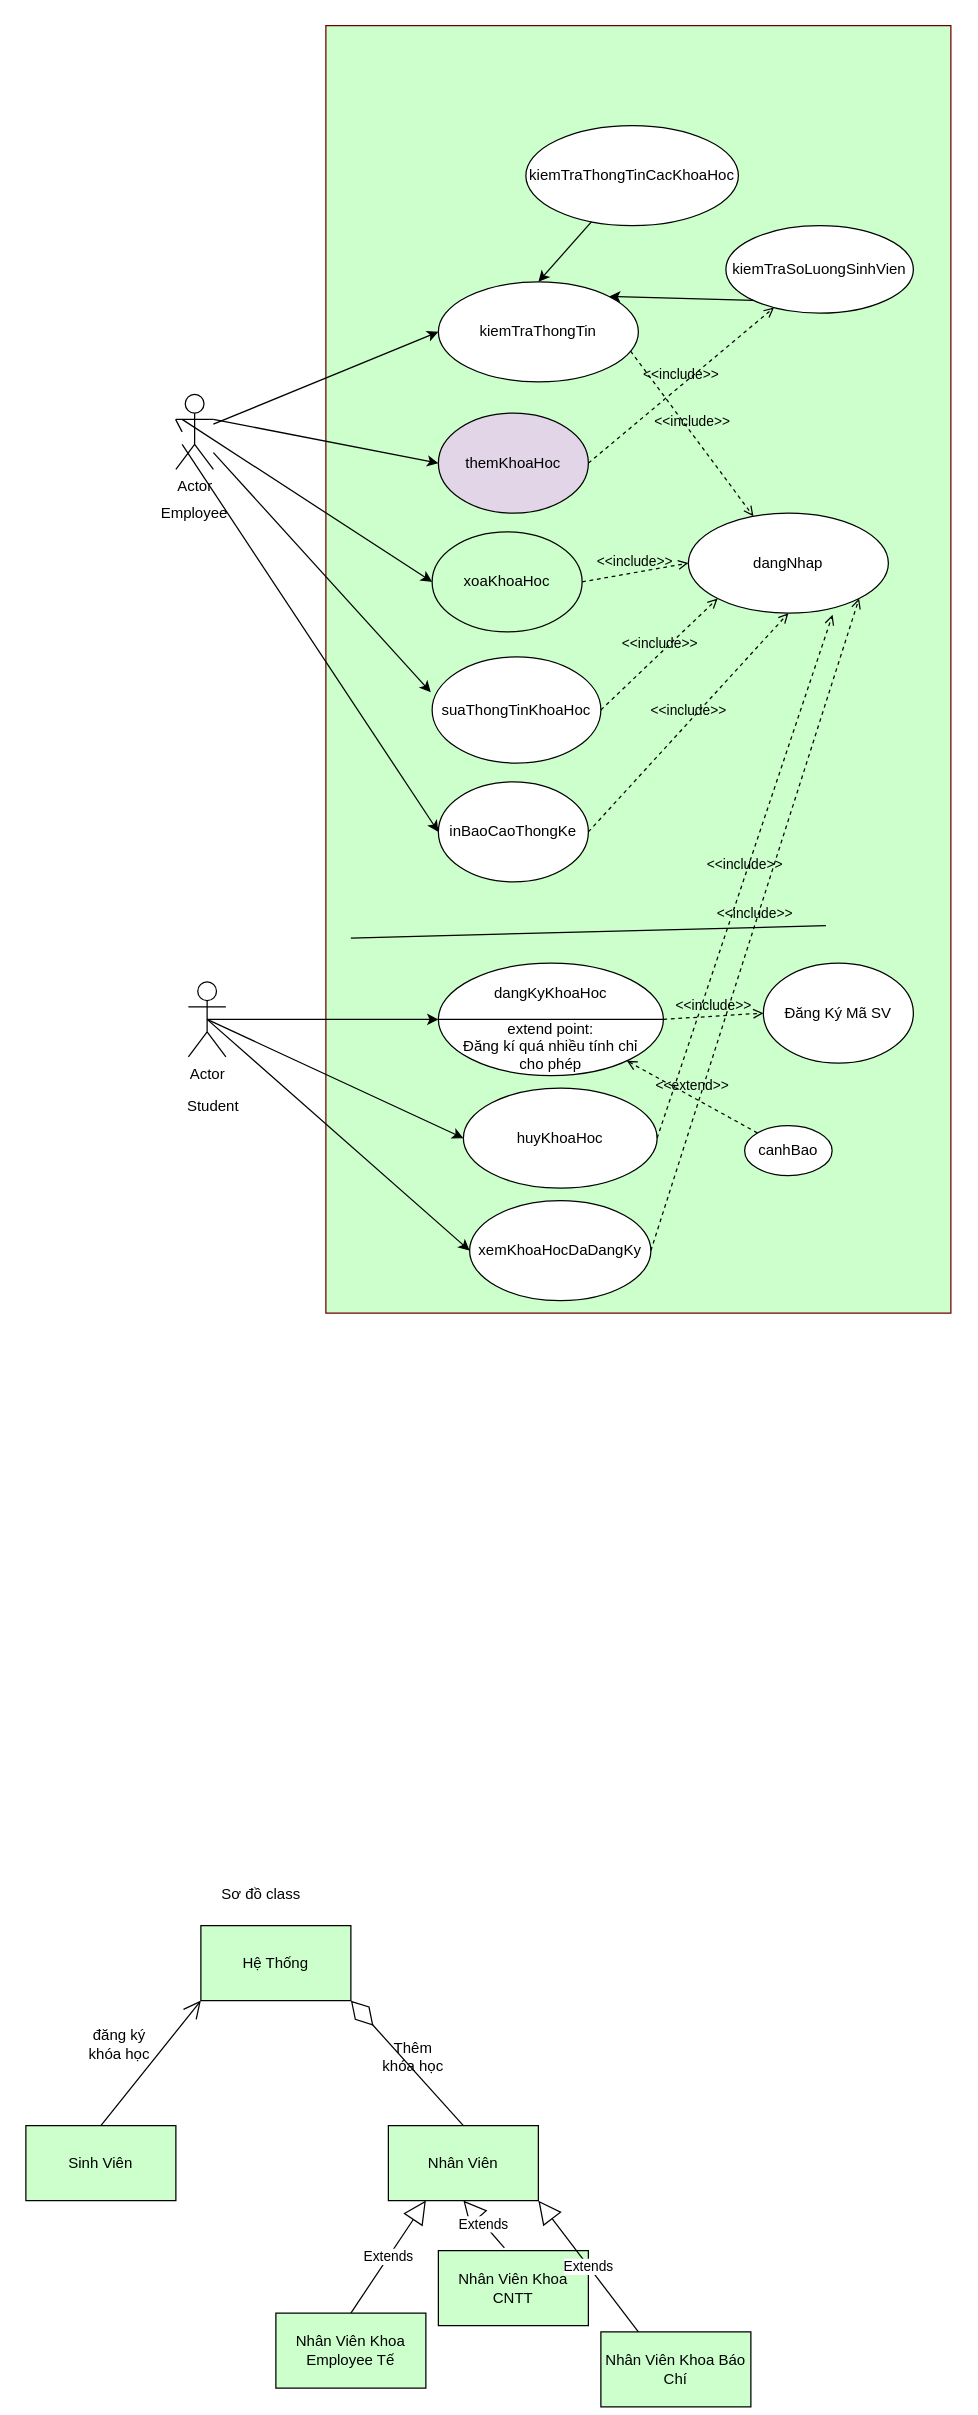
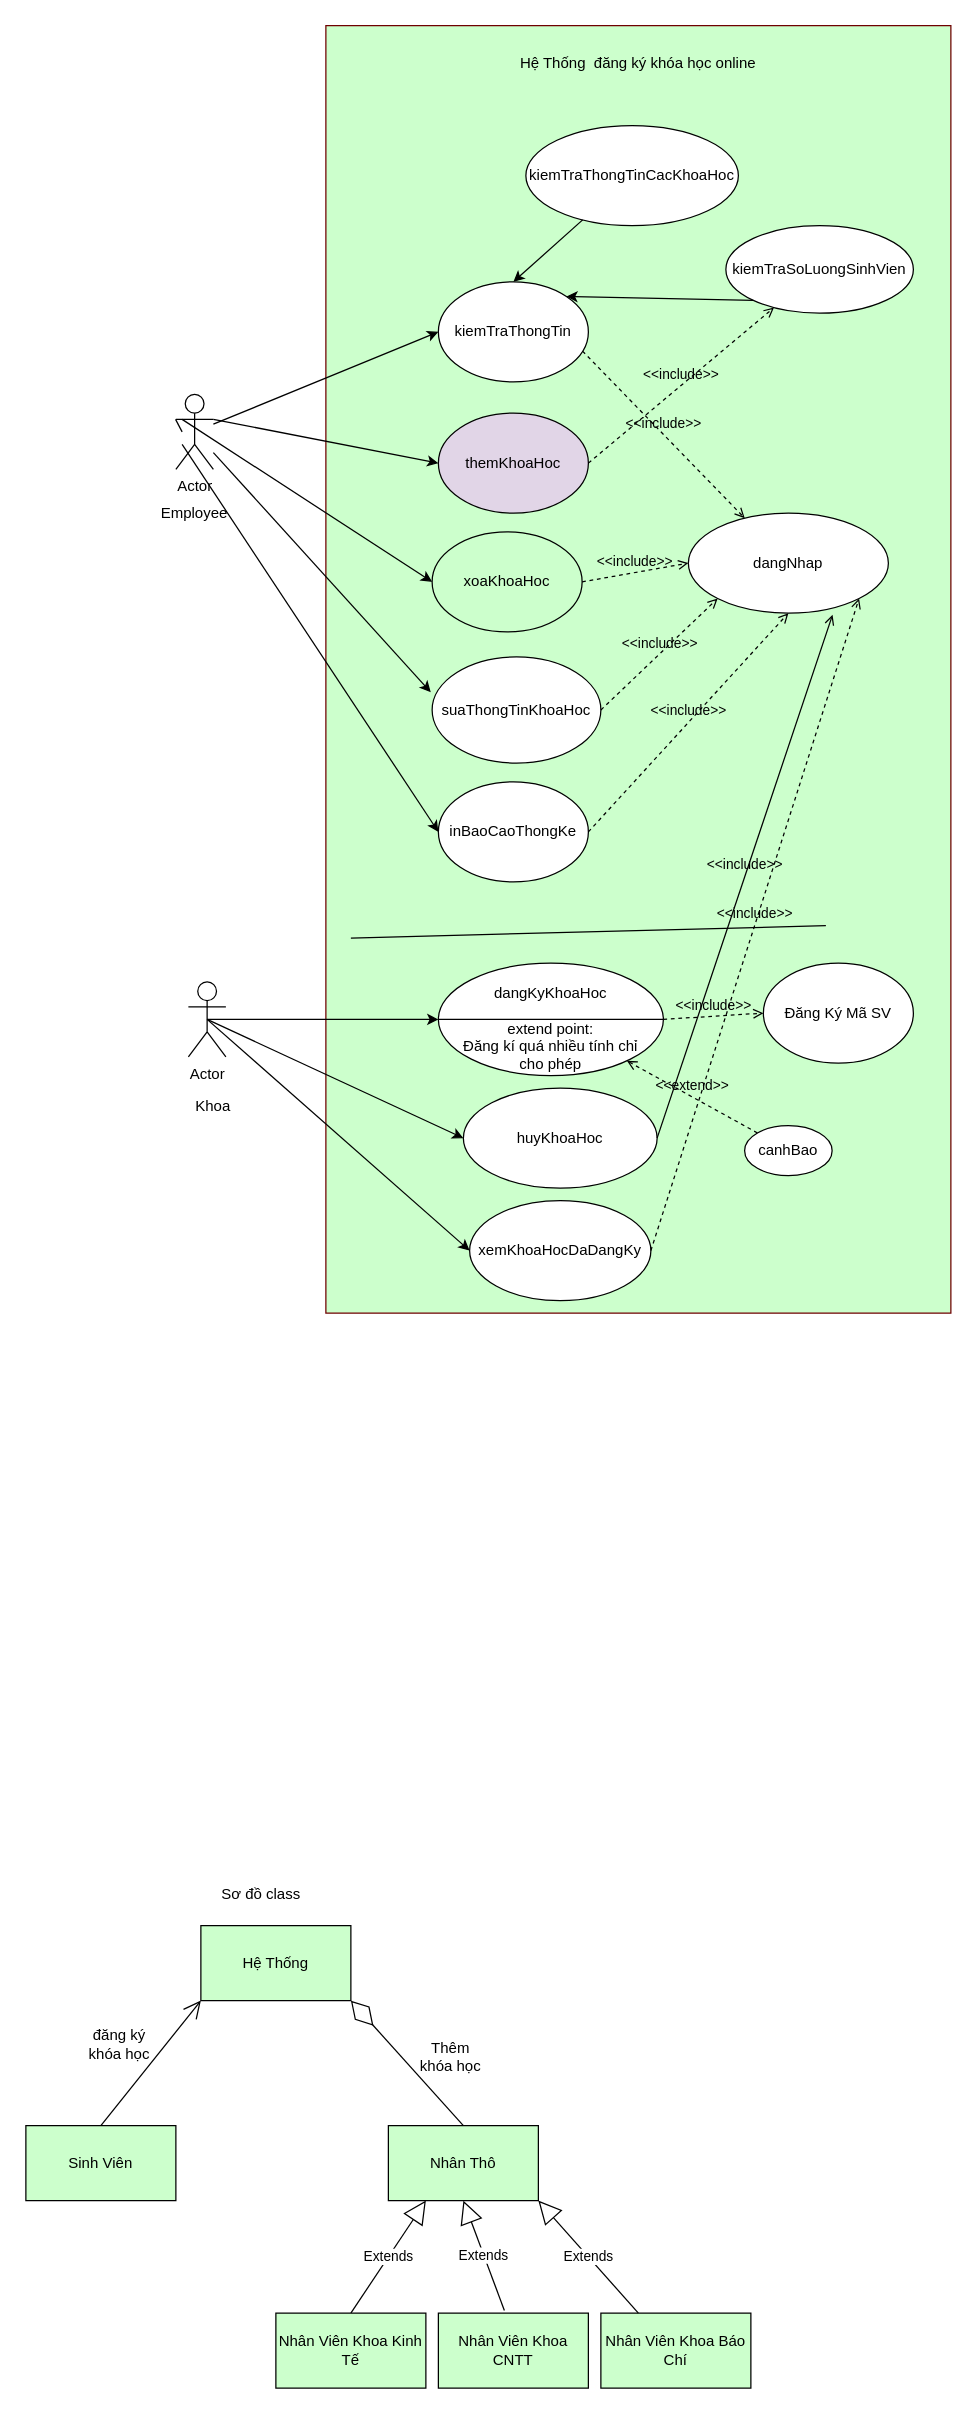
+ <mxCell id="21" value="Hệ Thống&amp;nbsp; đăng ký khóa học online" style="text;html=1;strokeColor=none;fillColor=none;align=center;verticalAlign=middle;whiteSpace=wrap;rounded=0;" parent="1" vertex="1"><mxGeometry x="400" y="35" width="220" height="30" as="geometry" /></mxCell>
- <mxCell id="6" value="kiemTraThongTin" style="ellipse;whiteSpace=wrap;html=1;" parent="1" vertex="1"><mxGeometry x="350" y="225" width="160" height="80" as="geometry" /></mxCell>
+ <mxCell id="6" value="kiemTraThongTin" style="ellipse;whiteSpace=wrap;html=1;" parent="1" vertex="1"><mxGeometry x="350" y="225" width="120" height="80" as="geometry" /></mxCell>
- <mxCell id="34" value="&amp;lt;&amp;lt;include&amp;gt;&amp;gt;" style="html=1;verticalAlign=bottom;labelBackgroundColor=none;endArrow=open;endFill=0;dashed=1;rounded=0;exitX=1;exitY=0.5;exitDx=0;exitDy=0;entryX=0.721;entryY=1.016;entryDx=0;entryDy=0;entryPerimeter=0;" parent="1" source="23" target="27" edge="1"><mxGeometry width="160" relative="1" as="geometry"><mxPoint x="300" y="740" as="sourcePoint" /><mxPoint x="460" y="740" as="targetPoint" /></mxGeometry></mxCell>
+ <mxCell id="34" value="&amp;lt;&amp;lt;include&amp;gt;&amp;gt;" style="html=1;verticalAlign=bottom;labelBackgroundColor=none;endArrow=open;endFill=0;dashed=0;rounded=0;exitX=1;exitY=0.5;exitDx=0;exitDy=0;entryX=0.721;entryY=1.016;entryDx=0;entryDy=0;entryPerimeter=0;" parent="1" source="23" target="27" edge="1"><mxGeometry width="160" relative="1" as="geometry"><mxPoint x="300" y="740" as="sourcePoint" /><mxPoint x="460" y="740" as="targetPoint" /></mxGeometry></mxCell>
- <mxCell id="5" value="Student" style="text;html=1;strokeColor=none;fillColor=none;align=center;verticalAlign=middle;whiteSpace=wrap;rounded=0;" parent="1" vertex="1"><mxGeometry x="140" y="870" width="60" height="30" as="geometry" /></mxCell>
+ <mxCell id="5" value="Khoa" style="text;html=1;strokeColor=none;fillColor=none;align=center;verticalAlign=middle;whiteSpace=wrap;rounded=0;" parent="1" vertex="1"><mxGeometry x="140" y="870" width="60" height="30" as="geometry" /></mxCell>
- <mxCell id="56" value="Thêm khóa học" style="text;html=1;strokeColor=none;fillColor=none;align=center;verticalAlign=middle;whiteSpace=wrap;rounded=0;" vertex="1" parent="1"><mxGeometry x="300" y="1630" width="60" height="30" as="geometry" /></mxCell>
+ <mxCell id="56" value="Thêm khóa học" style="text;html=1;strokeColor=none;fillColor=none;align=center;verticalAlign=middle;whiteSpace=wrap;rounded=0;" vertex="1" parent="1"><mxGeometry x="330" y="1630" width="60" height="30" as="geometry" /></mxCell>
- <mxCell id="45" value="Nhân Viên" style="rounded=0;whiteSpace=wrap;html=1;fillColor=#CCFFCC;" vertex="1" parent="1"><mxGeometry x="310" y="1700" width="120" height="60" as="geometry" /></mxCell>
+ <mxCell id="45" value="Nhân Thô" style="rounded=0;whiteSpace=wrap;html=1;fillColor=#CCFFCC;" vertex="1" parent="1"><mxGeometry x="310" y="1700" width="120" height="60" as="geometry" /></mxCell>
- <mxCell id="52" value="Nhân Viên Khoa CNTT" style="rounded=0;whiteSpace=wrap;html=1;fillColor=#CCFFCC;" vertex="1" parent="1"><mxGeometry x="350" y="1800" width="120" height="60" as="geometry" /></mxCell>
+ <mxCell id="52" value="Nhân Viên Khoa CNTT" style="rounded=0;whiteSpace=wrap;html=1;fillColor=#CCFFCC;" vertex="1" parent="1"><mxGeometry x="350" y="1850" width="120" height="60" as="geometry" /></mxCell>
- <mxCell id="51" value="Nhân Viên Khoa Employee Tế" style="rounded=0;whiteSpace=wrap;html=1;fillColor=#CCFFCC;" vertex="1" parent="1"><mxGeometry x="220" y="1850" width="120" height="60" as="geometry" /></mxCell>
+ <mxCell id="51" value="Nhân Viên Khoa Kinh Tế" style="rounded=0;whiteSpace=wrap;html=1;fillColor=#CCFFCC;" vertex="1" parent="1"><mxGeometry x="220" y="1850" width="120" height="60" as="geometry" /></mxCell>
- <mxCell id="54" value="Nhân Viên Khoa Báo Chí" style="rounded=0;whiteSpace=wrap;html=1;fillColor=#CCFFCC;" vertex="1" parent="1"><mxGeometry x="480" y="1865" width="120" height="60" as="geometry" /></mxCell>
+ <mxCell id="54" value="Nhân Viên Khoa Báo Chí" style="rounded=0;whiteSpace=wrap;html=1;fillColor=#CCFFCC;" vertex="1" parent="1"><mxGeometry x="480" y="1850" width="120" height="60" as="geometry" /></mxCell>
